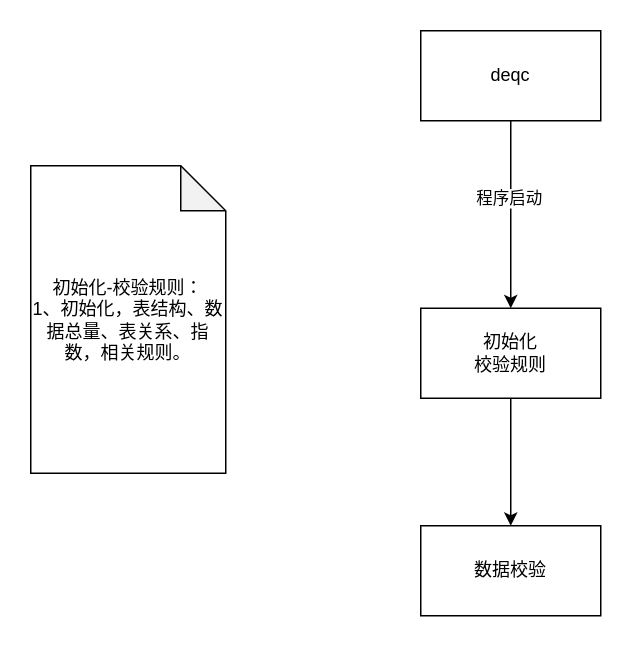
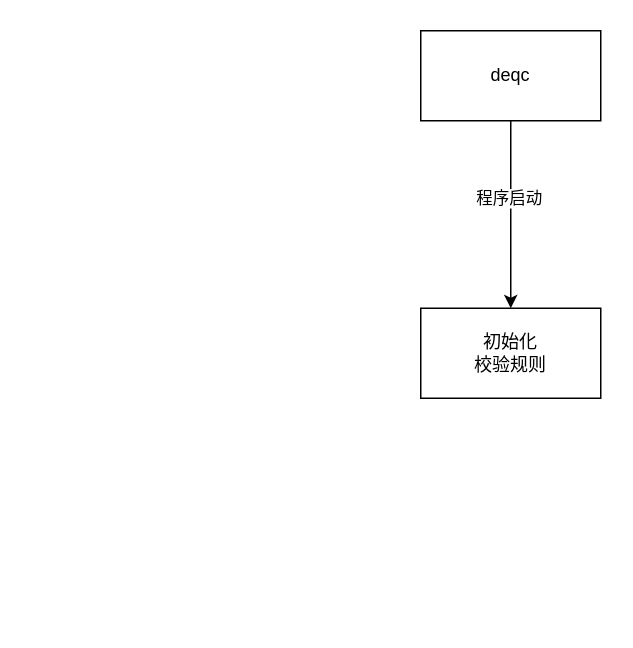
- <mxCell id="8" value="初始化-校验规则：&lt;br&gt;1、初始化，表结构、数据总量、表关系、指数，相关规则。&lt;br&gt;" style="shape=note;whiteSpace=wrap;html=1;backgroundOutline=1;darkOpacity=0.05;" vertex="1" parent="1"><mxGeometry x="20" y="110" width="130" height="205" as="geometry" /></mxCell>
- <mxCell id="6" value="" style="edgeStyle=orthogonalEdgeStyle;rounded=0;orthogonalLoop=1;jettySize=auto;html=1;" edge="1" parent="1" source="7" target="2"><mxGeometry relative="1" as="geometry" /></mxCell>
- <mxCell id="2" value="数据校验" style="rounded=0;whiteSpace=wrap;html=1;" vertex="1" parent="1"><mxGeometry x="280" y="350" width="120" height="60" as="geometry" /></mxCell>
